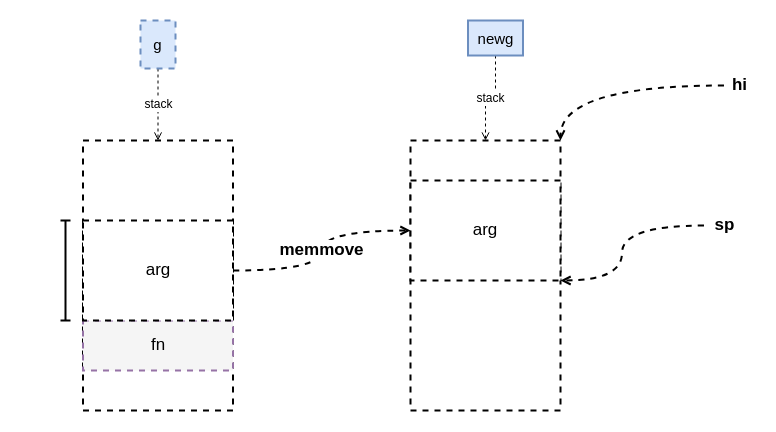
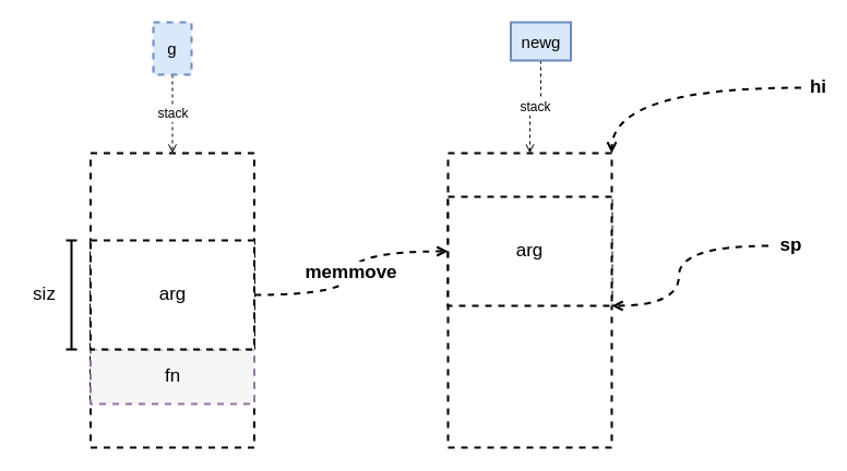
- <mxCell id="14" value="hi" style="text;html=1;align=center;verticalAlign=middle;resizable=0;points=[];autosize=1;strokeColor=none;fillColor=none;fontSize=17;fontStyle=1" parent="1" vertex="1"><mxGeometry x="723.5" y="70" width="30" height="30" as="geometry" /></mxCell>
+ <mxCell id="14" value="hi" style="text;html=1;align=center;verticalAlign=middle;resizable=0;points=[];autosize=1;strokeColor=none;fillColor=none;fontSize=17;fontStyle=1" parent="1" vertex="1"><mxGeometry x="733.5" y="65" width="30" height="30" as="geometry" /></mxCell>
+ <mxCell id="12" value="siz" style="text;html=1;align=center;verticalAlign=middle;resizable=0;points=[];autosize=1;strokeColor=none;fillColor=none;fontSize=17;" parent="1" vertex="1"><mxGeometry x="20" y="255" width="40" height="30" as="geometry" /></mxCell>
